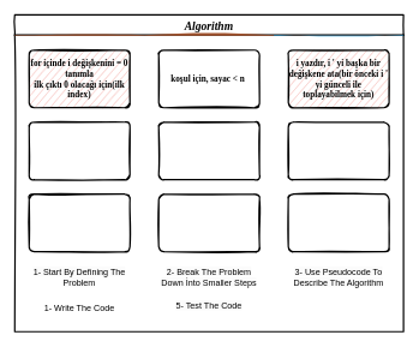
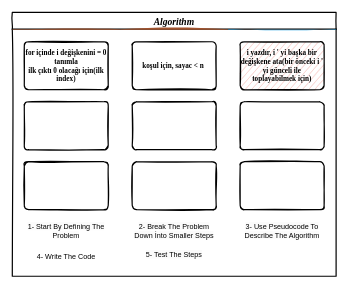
- <mxCell id="4" value="for içinde i değişkenini = 0 tanımla&lt;br&gt;ilk çıktı 0 olacağı için(ilk index)" style="whiteSpace=wrap;html=1;strokeWidth=2;fontStyle=1;spacingTop=0;rounded=1;arcSize=9;points=[];sketch=1;fontFamily=Permanent Marker;hachureGap=8;fillWeight=1;fillColor=#f8cecc;" vertex="1" parent="3"><mxGeometry x="20" y="21" width="140" height="80" as="geometry" /></mxCell>
+ <mxCell id="4" value="for içinde i değişkenini = 0 tanımla&lt;br&gt;ilk çıktı 0 olacağı için(ilk index)" style="whiteSpace=wrap;html=1;strokeWidth=2;fontStyle=1;spacingTop=0;rounded=1;arcSize=9;points=[];sketch=1;fontFamily=Permanent Marker;hachureGap=8;fillWeight=1;" vertex="1" parent="3"><mxGeometry x="20" y="21" width="140" height="80" as="geometry" /></mxCell>
- <mxCell id="14" value="&lt;span style=&quot;color: rgb(0, 0, 0); font-family: Helvetica; font-size: 12px; font-style: normal; font-variant-ligatures: normal; font-variant-caps: normal; font-weight: 400; letter-spacing: normal; orphans: 2; text-align: center; text-indent: 0px; text-transform: none; widows: 2; word-spacing: 0px; -webkit-text-stroke-width: 0px; background-color: rgb(251, 251, 251); text-decoration-thickness: initial; text-decoration-style: initial; text-decoration-color: initial; float: none; display: inline !important;&quot;&gt;5- Test The Code&lt;/span&gt;" style="text;html=1;strokeColor=none;fillColor=none;align=center;verticalAlign=middle;whiteSpace=wrap;rounded=0;" vertex="1" parent="9"><mxGeometry x="20" y="371" width="140" height="9" as="geometry" /></mxCell>
+ <mxCell id="14" value="&lt;span style=&quot;color: rgb(0, 0, 0); font-family: Helvetica; font-size: 12px; font-style: normal; font-variant-ligatures: normal; font-variant-caps: normal; font-weight: 400; letter-spacing: normal; orphans: 2; text-align: center; text-indent: 0px; text-transform: none; widows: 2; word-spacing: 0px; -webkit-text-stroke-width: 0px; background-color: rgb(251, 251, 251); text-decoration-thickness: initial; text-decoration-style: initial; text-decoration-color: initial; float: none; display: inline !important;&quot;&gt;5- Test The Steps&lt;/span&gt;" style="text;html=1;strokeColor=none;fillColor=none;align=center;verticalAlign=middle;whiteSpace=wrap;rounded=0;" vertex="1" parent="9"><mxGeometry x="20" y="371" width="140" height="9" as="geometry" /></mxCell>
- <mxCell id="8" value="1- Write The Code&lt;p style=&quot;border-color: var(--border-color); margin: 0px; font-variant-numeric: normal; font-variant-east-asian: normal; font-variant-alternates: normal; font-kerning: auto; font-optical-sizing: auto; font-feature-settings: normal; font-variation-settings: normal; font-stretch: normal; line-height: normal; color: rgb(228, 0, 237); min-height: 14px; text-align: start;&quot; class=&quot;p2&quot;&gt;&lt;br style=&quot;border-color: var(--border-color);&quot;&gt;&lt;/p&gt;" style="text;html=1;strokeColor=none;fillColor=none;align=center;verticalAlign=middle;whiteSpace=wrap;rounded=0;" vertex="1" parent="3"><mxGeometry x="20" y="371" width="140" height="29" as="geometry" /></mxCell>
+ <mxCell id="8" value="4- Write The Code&lt;p style=&quot;border-color: var(--border-color); margin: 0px; font-variant-numeric: normal; font-variant-east-asian: normal; font-variant-alternates: normal; font-kerning: auto; font-optical-sizing: auto; font-feature-settings: normal; font-variation-settings: normal; font-stretch: normal; line-height: normal; color: rgb(228, 0, 237); min-height: 14px; text-align: start;&quot; class=&quot;p2&quot;&gt;&lt;br style=&quot;border-color: var(--border-color);&quot;&gt;&lt;/p&gt;" style="text;html=1;strokeColor=none;fillColor=none;align=center;verticalAlign=middle;whiteSpace=wrap;rounded=0;" vertex="1" parent="3"><mxGeometry x="20" y="371" width="140" height="29" as="geometry" /></mxCell>
